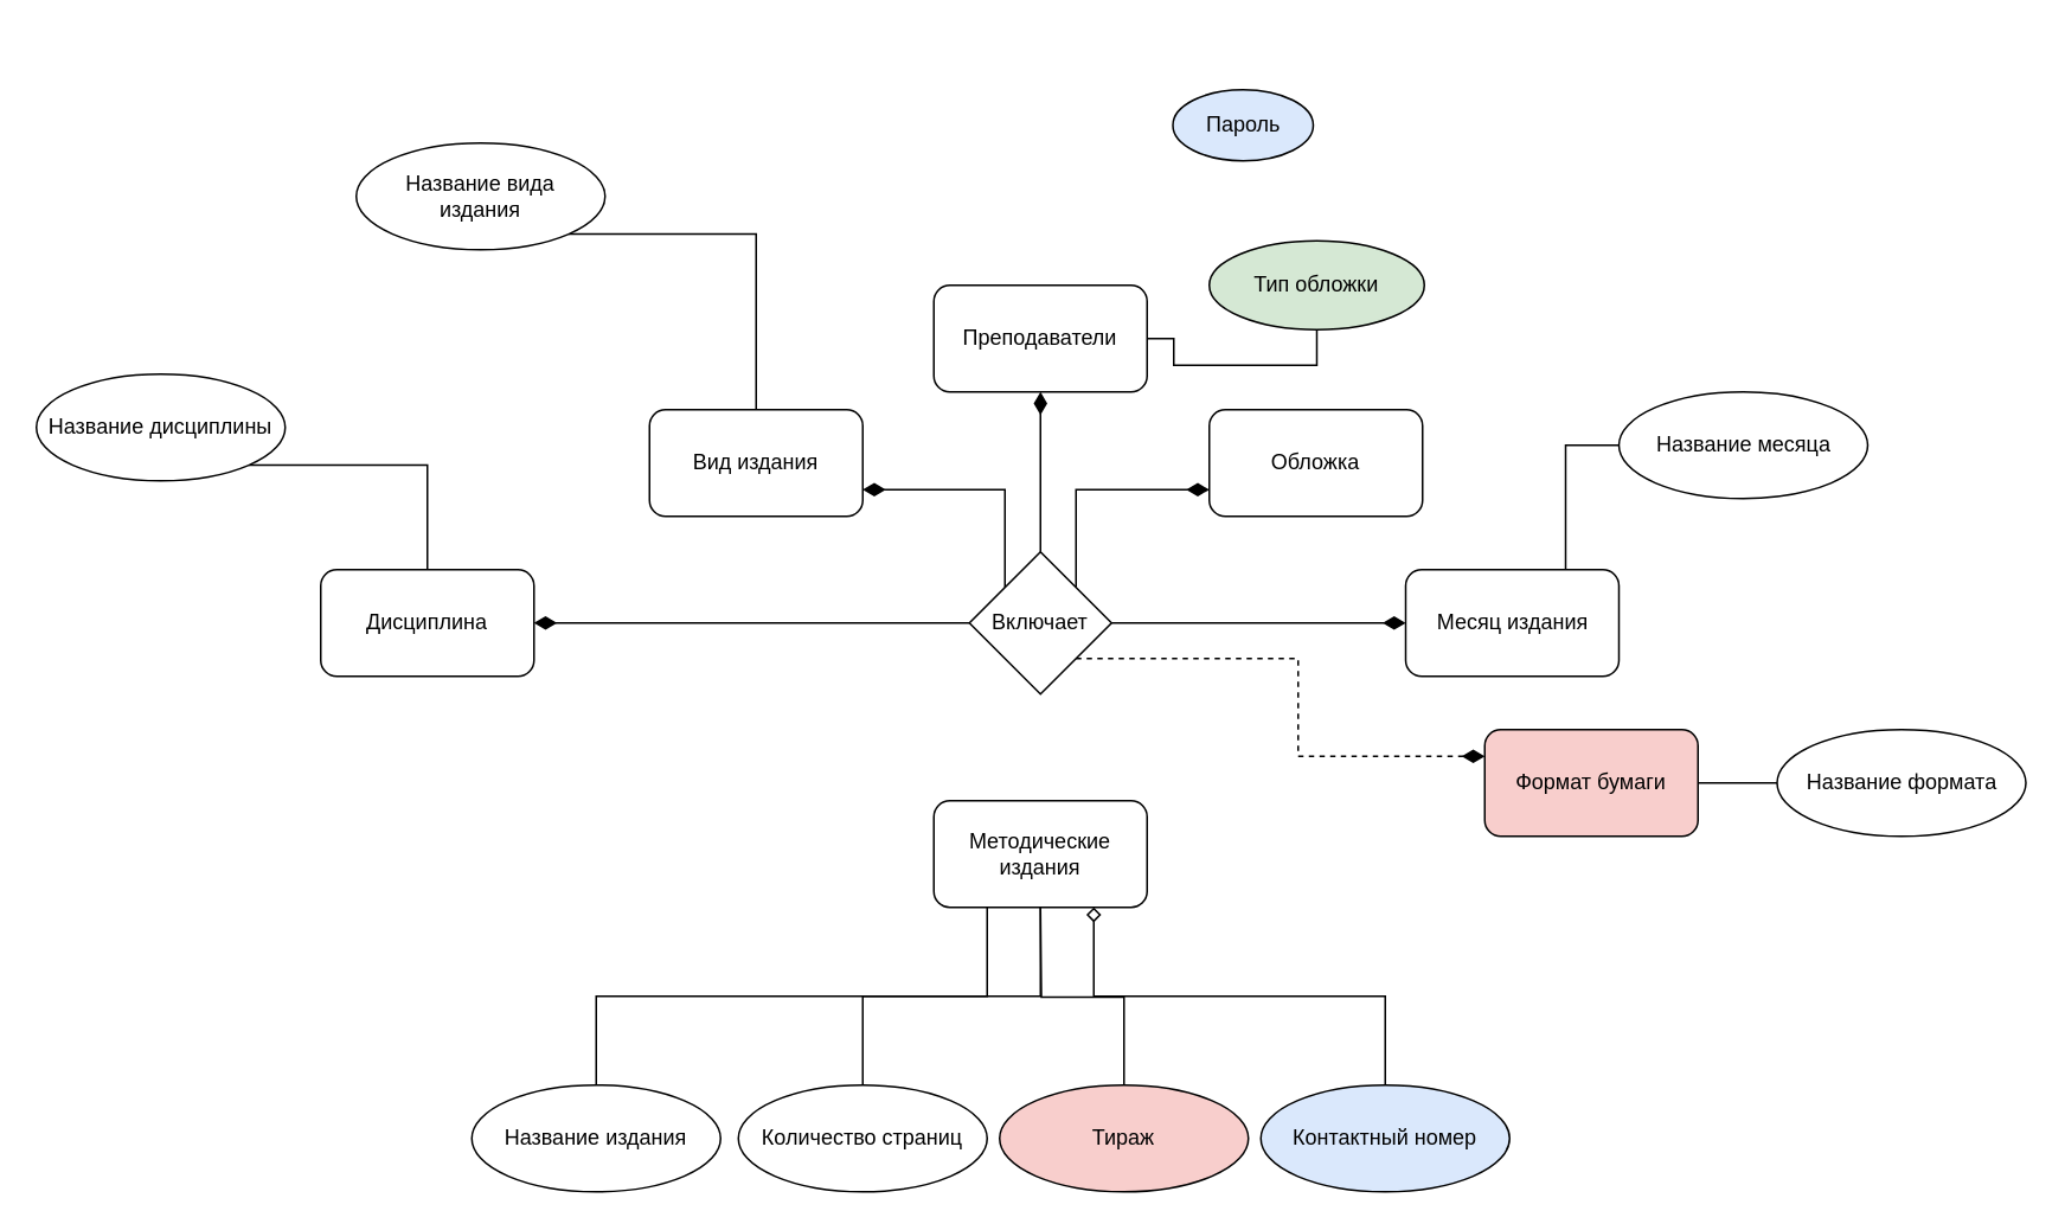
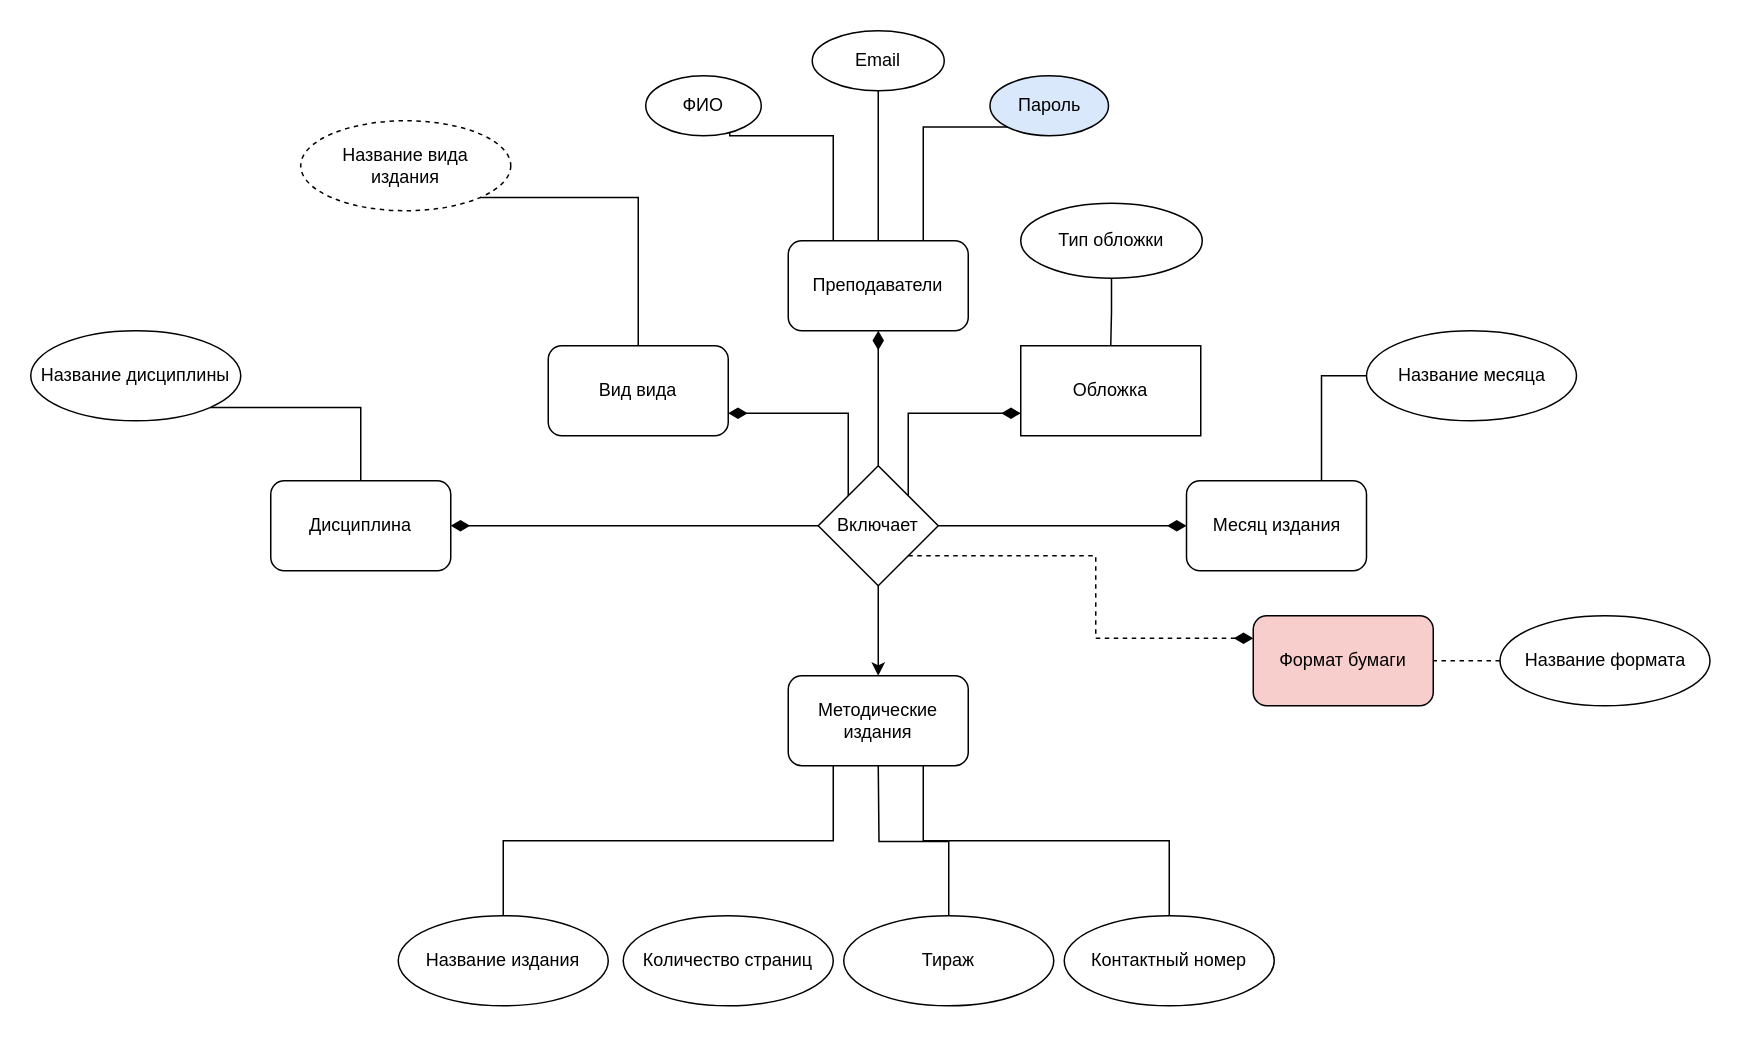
+ <mxCell id="25" value="Email&lt;br&gt;" style="ellipse;whiteSpace=wrap;html=1;" vertex="1" parent="1"><mxGeometry x="541" y="20" width="88" height="40" as="geometry" /></mxCell>
+ <mxCell id="23" value="ФИО" style="ellipse;whiteSpace=wrap;html=1;" vertex="1" parent="1"><mxGeometry x="430" y="50" width="77" height="40" as="geometry" /></mxCell>
+ <mxCell id="22" style="edgeStyle=orthogonalEdgeStyle;rounded=0;orthogonalLoop=1;jettySize=auto;html=1;exitX=1;exitY=1;exitDx=0;exitDy=0;entryX=0.25;entryY=0;entryDx=0;entryDy=0;endArrow=none;endFill=0;" edge="1" parent="1" source="23" target="8"><mxGeometry relative="1" as="geometry"><Array as="points"><mxPoint x="486" y="90" /><mxPoint x="555" y="90" /></Array></mxGeometry></mxCell>
+ <mxCell id="26" style="edgeStyle=orthogonalEdgeStyle;rounded=0;orthogonalLoop=1;jettySize=auto;html=1;exitX=0;exitY=1;exitDx=0;exitDy=0;entryX=0.75;entryY=0;entryDx=0;entryDy=0;endArrow=none;endFill=0;" edge="1" parent="1" source="27" target="8"><mxGeometry relative="1" as="geometry" /></mxCell>
- <mxCell id="21" value="Название вида&lt;br&gt;издания&lt;br&gt;" style="ellipse;whiteSpace=wrap;html=1;" vertex="1" parent="1"><mxGeometry x="200" y="80" width="140" height="60" as="geometry" /></mxCell>
+ <mxCell id="21" value="Название вида&lt;br&gt;издания&lt;br&gt;" style="ellipse;whiteSpace=wrap;html=1;dashed=1;" vertex="1" parent="1"><mxGeometry x="200" y="80" width="140" height="60" as="geometry" /></mxCell>
+ <mxCell id="24" style="edgeStyle=orthogonalEdgeStyle;rounded=0;orthogonalLoop=1;jettySize=auto;html=1;exitX=0.5;exitY=1;exitDx=0;exitDy=0;entryX=0.5;entryY=0;entryDx=0;entryDy=0;endArrow=none;endFill=0;" edge="1" parent="1" source="25" target="8"><mxGeometry relative="1" as="geometry" /></mxCell>
- <mxCell id="29" value="Тип обложки&lt;br&gt;" style="ellipse;whiteSpace=wrap;html=1;fillColor=#d5e8d4;" vertex="1" parent="1"><mxGeometry x="680" y="135" width="121" height="50" as="geometry" /></mxCell>
+ <mxCell id="29" value="Тип обложки&lt;br&gt;" style="ellipse;whiteSpace=wrap;html=1;" vertex="1" parent="1"><mxGeometry x="680" y="135" width="121" height="50" as="geometry" /></mxCell>
- <mxCell id="28" style="edgeStyle=orthogonalEdgeStyle;rounded=0;orthogonalLoop=1;jettySize=auto;html=1;exitX=0.5;exitY=1;exitDx=0;exitDy=0;startArrow=none;startFill=0;startSize=12;endArrow=none;endFill=0;endSize=10;" edge="1" parent="1" source="29" target="8"><mxGeometry relative="1" as="geometry" /></mxCell>
+ <mxCell id="28" style="edgeStyle=orthogonalEdgeStyle;rounded=0;orthogonalLoop=1;jettySize=auto;html=1;exitX=0.5;exitY=1;exitDx=0;exitDy=0;entryX=0.5;entryY=0;entryDx=0;entryDy=0;startArrow=none;startFill=0;startSize=12;endArrow=none;endFill=0;endSize=10;" edge="1" parent="1" source="29" target="9"><mxGeometry relative="1" as="geometry" /></mxCell>
- <mxCell id="19" value="Название дисциплины" style="ellipse;whiteSpace=wrap;html=1;" vertex="1" parent="1"><mxGeometry x="20" y="210" width="140" height="60" as="geometry" /></mxCell>
+ <mxCell id="19" value="Название дисциплины" style="ellipse;whiteSpace=wrap;html=1;" vertex="1" parent="1"><mxGeometry x="20" y="220" width="140" height="60" as="geometry" /></mxCell>
- <mxCell id="7" value="Вид издания" style="rounded=1;whiteSpace=wrap;html=1;" vertex="1" parent="1"><mxGeometry x="365" y="230" width="120" height="60" as="geometry" /></mxCell>
+ <mxCell id="7" value="Вид вида" style="rounded=1;whiteSpace=wrap;html=1;" vertex="1" parent="1"><mxGeometry x="365" y="230" width="120" height="60" as="geometry" /></mxCell>
- <mxCell id="9" value="Обложка" style="rounded=1;whiteSpace=wrap;html=1;" vertex="1" parent="1"><mxGeometry x="680" y="230" width="120" height="60" as="geometry" /></mxCell>
+ <mxCell id="9" value="Обложка" style="whiteSpace=wrap;html=1;rounded=0;" vertex="1" parent="1"><mxGeometry x="680" y="230" width="120" height="60" as="geometry" /></mxCell>
+ <mxCell id="33" style="edgeStyle=orthogonalEdgeStyle;rounded=0;orthogonalLoop=1;jettySize=auto;html=1;exitX=0.5;exitY=1;exitDx=0;exitDy=0;entryX=0.5;entryY=0;entryDx=0;entryDy=0;endArrow=classic;endFill=1;" edge="1" parent="1" source="40" target="5"><mxGeometry relative="1" as="geometry" /></mxCell>
- <mxCell id="31" style="edgeStyle=orthogonalEdgeStyle;rounded=0;orthogonalLoop=1;jettySize=auto;html=1;exitX=0;exitY=0.5;exitDx=0;exitDy=0;entryX=1;entryY=0.5;entryDx=0;entryDy=0;endArrow=none;endFill=0;" edge="1" parent="1" source="32" target="4"><mxGeometry relative="1" as="geometry" /></mxCell>
+ <mxCell id="31" style="edgeStyle=orthogonalEdgeStyle;rounded=0;orthogonalLoop=1;jettySize=auto;html=1;exitX=0;exitY=0.5;exitDx=0;exitDy=0;entryX=1;entryY=0.5;entryDx=0;entryDy=0;endArrow=none;endFill=0;dashed=1;" edge="1" parent="1" source="32" target="4"><mxGeometry relative="1" as="geometry" /></mxCell>
- <mxCell id="16" style="edgeStyle=orthogonalEdgeStyle;rounded=0;orthogonalLoop=1;jettySize=auto;html=1;exitX=0.5;exitY=0;exitDx=0;exitDy=0;entryX=0.75;entryY=1;entryDx=0;entryDy=0;endArrow=diamond;endFill=0;" edge="1" parent="1" source="17" target="5"><mxGeometry relative="1" as="geometry" /></mxCell>
+ <mxCell id="16" style="edgeStyle=orthogonalEdgeStyle;rounded=0;orthogonalLoop=1;jettySize=auto;html=1;exitX=0.5;exitY=0;exitDx=0;exitDy=0;entryX=0.75;entryY=1;entryDx=0;entryDy=0;endArrow=none;endFill=0;" edge="1" parent="1" source="17" target="5"><mxGeometry relative="1" as="geometry" /></mxCell>
- <mxCell id="12" style="edgeStyle=orthogonalEdgeStyle;rounded=0;orthogonalLoop=1;jettySize=auto;html=1;exitX=0.5;exitY=0;exitDx=0;exitDy=0;entryX=0.5;entryY=1;entryDx=0;entryDy=0;endArrow=none;endFill=0;" edge="1" parent="1" source="13" target="5"><mxGeometry relative="1" as="geometry" /></mxCell>
- <mxCell id="15" value="Тираж" style="ellipse;whiteSpace=wrap;html=1;fillColor=#f8cecc;" vertex="1" parent="1"><mxGeometry x="562" y="610" width="140" height="60" as="geometry" /></mxCell>
+ <mxCell id="15" value="Тираж" style="ellipse;whiteSpace=wrap;html=1;" vertex="1" parent="1"><mxGeometry x="562" y="610" width="140" height="60" as="geometry" /></mxCell>
- <mxCell id="17" value="Контактный номер" style="ellipse;whiteSpace=wrap;html=1;fillColor=#dae8fc;" vertex="1" parent="1"><mxGeometry x="709" y="610" width="140" height="60" as="geometry" /></mxCell>
+ <mxCell id="17" value="Контактный номер" style="ellipse;whiteSpace=wrap;html=1;" vertex="1" parent="1"><mxGeometry x="709" y="610" width="140" height="60" as="geometry" /></mxCell>
